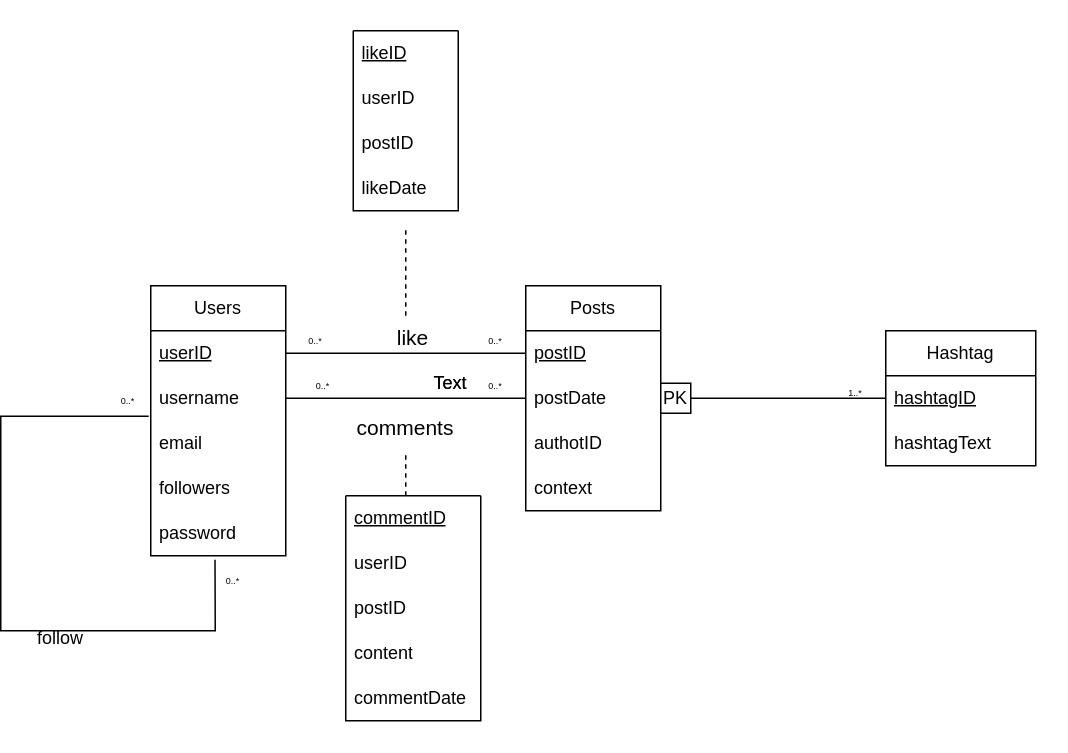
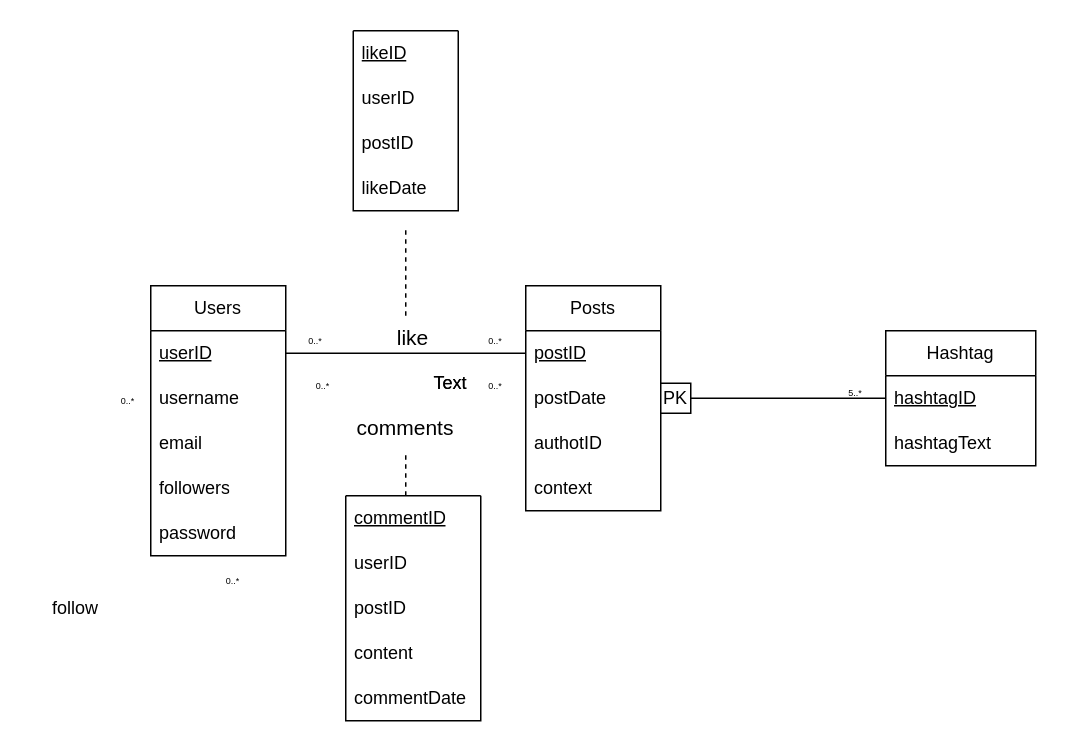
- <mxCell id="34" value="&lt;font style=&quot;font-size: 6px;&quot;&gt;1..*&lt;/font&gt;" style="text;html=1;strokeColor=none;fillColor=none;align=center;verticalAlign=middle;whiteSpace=wrap;rounded=0;" vertex="1" parent="1"><mxGeometry x="550" y="255" width="40" height="10" as="geometry" /></mxCell>
+ <mxCell id="34" value="&lt;font style=&quot;font-size: 6px;&quot;&gt;5..*&lt;/font&gt;" style="text;html=1;strokeColor=none;fillColor=none;align=center;verticalAlign=middle;whiteSpace=wrap;rounded=0;" vertex="1" parent="1"><mxGeometry x="550" y="255" width="40" height="10" as="geometry" /></mxCell>
- <mxCell id="28" value="" style="endArrow=none;html=1;rounded=0;entryX=0;entryY=0.5;entryDx=0;entryDy=0;exitX=1;exitY=0.5;exitDx=0;exitDy=0;" edge="1" parent="1" source="4" target="11"><mxGeometry width="50" height="50" relative="1" as="geometry"><mxPoint x="210.091" y="265" as="sourcePoint" /><mxPoint x="290" y="320" as="targetPoint" /><Array as="points" /></mxGeometry></mxCell>
- <mxCell id="8" value="" style="endArrow=none;html=1;rounded=0;exitX=0.476;exitY=1.091;exitDx=0;exitDy=0;exitPerimeter=0;entryX=-0.015;entryY=-0.101;entryDx=0;entryDy=0;entryPerimeter=0;" edge="1" parent="2" source="7" target="5"><mxGeometry width="50" height="50" relative="1" as="geometry"><mxPoint x="170" y="90" as="sourcePoint" /><mxPoint x="220" y="40" as="targetPoint" /><Array as="points"><mxPoint x="43" y="230" /><mxPoint x="-100" y="230" /><mxPoint x="-100" y="87" /></Array></mxGeometry></mxCell>
- <mxCell id="44" value="follow" style="text;html=1;strokeColor=none;fillColor=none;align=center;verticalAlign=middle;whiteSpace=wrap;rounded=0;" vertex="1" parent="1"><mxGeometry x="10" y="410" width="60" height="30" as="geometry" /></mxCell>
+ <mxCell id="44" value="follow" style="text;html=1;strokeColor=none;fillColor=none;align=center;verticalAlign=middle;whiteSpace=wrap;rounded=0;" vertex="1" parent="1"><mxGeometry x="20" y="390" width="60" height="30" as="geometry" /></mxCell>
